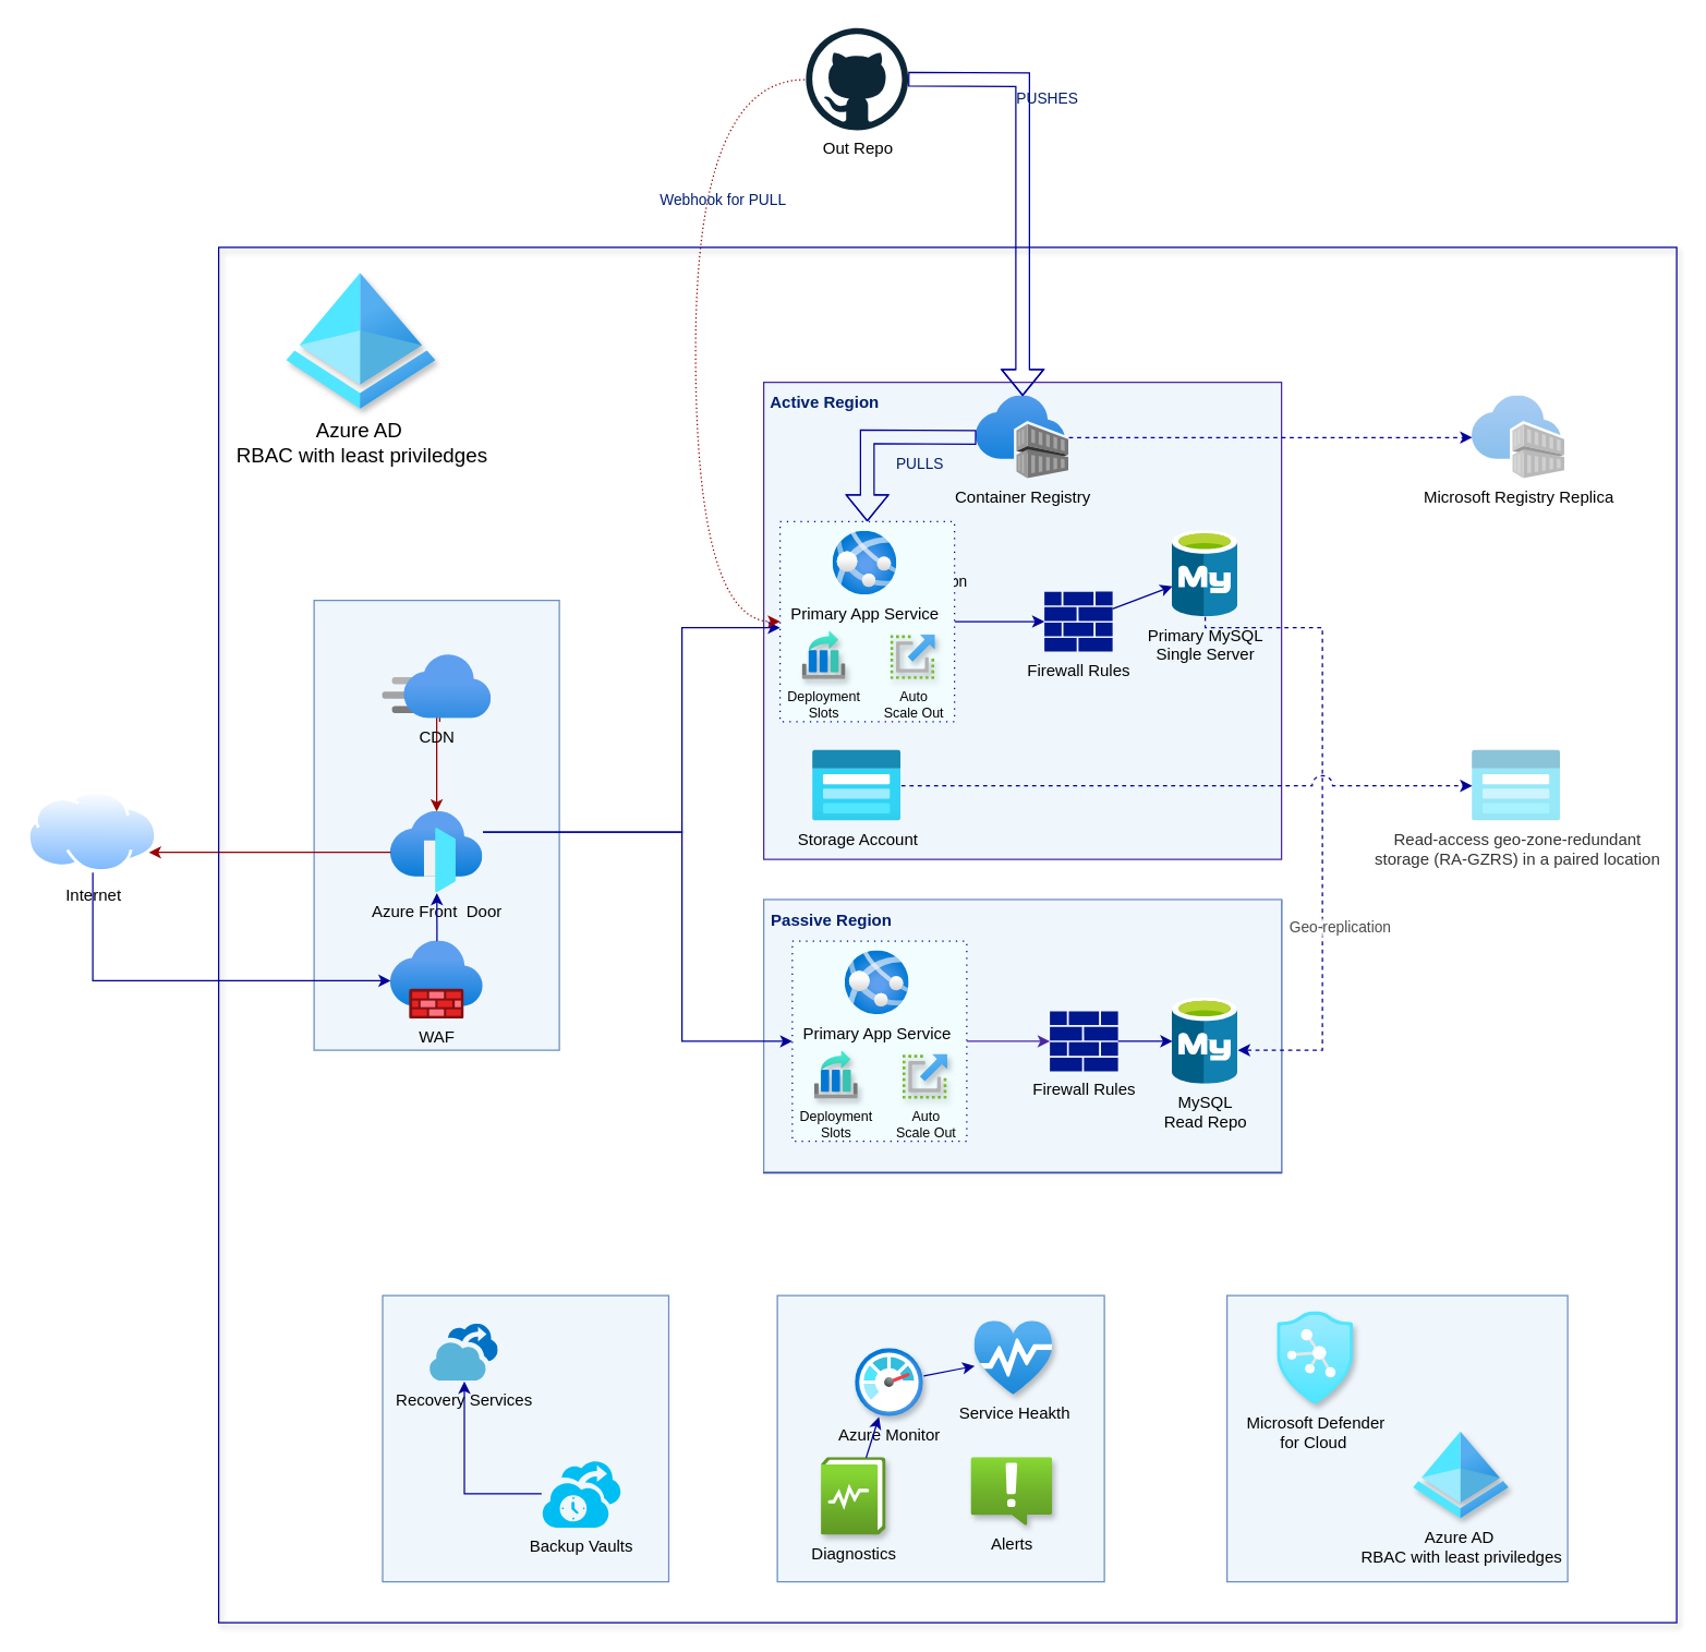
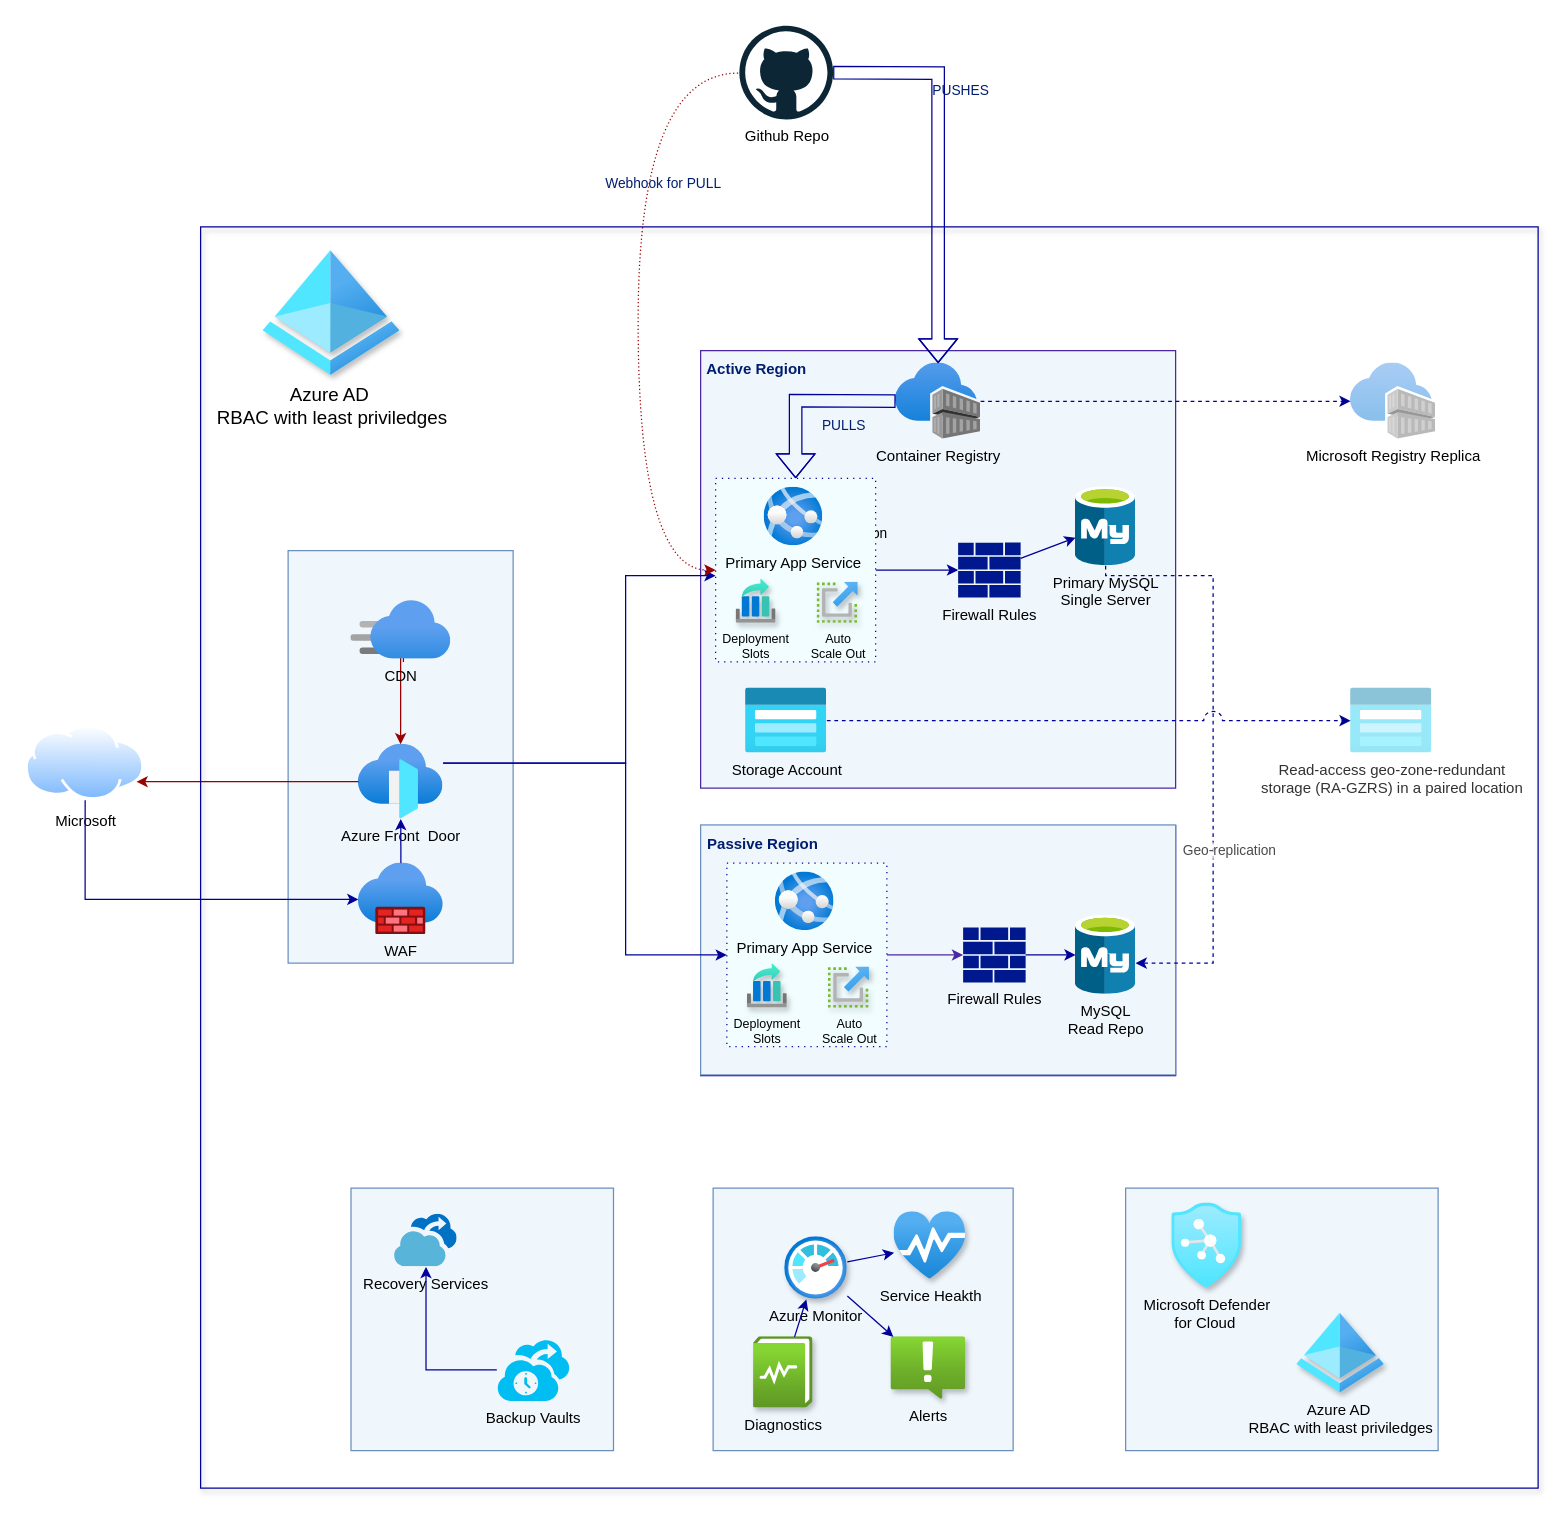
- <mxCell id="37" value="Out Repo" style="dashed=0;outlineConnect=0;align=center;labelPosition=center;verticalLabelPosition=bottom;verticalAlign=top;shape=mxgraph.weblogos.github;rounded=0;shadow=0;glass=0;labelBackgroundColor=none;sketch=0;fontColor=default;strokeColor=#000099;fillColor=none;html=1;" vertex="1" parent="1"><mxGeometry x="591" y="20" width="75" height="75" as="geometry" /></mxCell>
+ <mxCell id="37" value="Github Repo" style="dashed=0;outlineConnect=0;align=center;labelPosition=center;verticalLabelPosition=bottom;verticalAlign=top;shape=mxgraph.weblogos.github;rounded=0;shadow=0;glass=0;labelBackgroundColor=none;sketch=0;fontColor=default;strokeColor=#000099;fillColor=none;html=1;" vertex="1" parent="1"><mxGeometry x="591" y="20" width="75" height="75" as="geometry" /></mxCell>
- <mxCell id="2" value="Internet" style="aspect=fixed;perimeter=ellipsePerimeter;html=1;align=center;shadow=0;dashed=0;spacingTop=3;image;image=img/lib/active_directory/internet_cloud.svg;rounded=0;glass=0;sketch=0;fillColor=#EFF6FC;" vertex="1" parent="1"><mxGeometry x="20" y="579.73" width="95.24" height="60" as="geometry" /></mxCell>
+ <mxCell id="2" value="Microsoft" style="aspect=fixed;perimeter=ellipsePerimeter;html=1;align=center;shadow=0;dashed=0;spacingTop=3;image;image=img/lib/active_directory/internet_cloud.svg;rounded=0;glass=0;sketch=0;fillColor=#EFF6FC;" vertex="1" parent="1"><mxGeometry x="20" y="579.73" width="95.24" height="60" as="geometry" /></mxCell>
+ <mxCell id="50" value="" style="endArrow=classic;html=1;rounded=0;labelBackgroundColor=none;fontColor=default;strokeColor=#000099;strokeWidth=1;jumpStyle=arc;jumpSize=15;" edge="1" parent="42" source="44" target="45"><mxGeometry width="50" height="50" relative="1" as="geometry"><mxPoint x="102.38" y="149" as="sourcePoint" /><mxPoint x="152.38" y="99" as="targetPoint" /></mxGeometry></mxCell>
